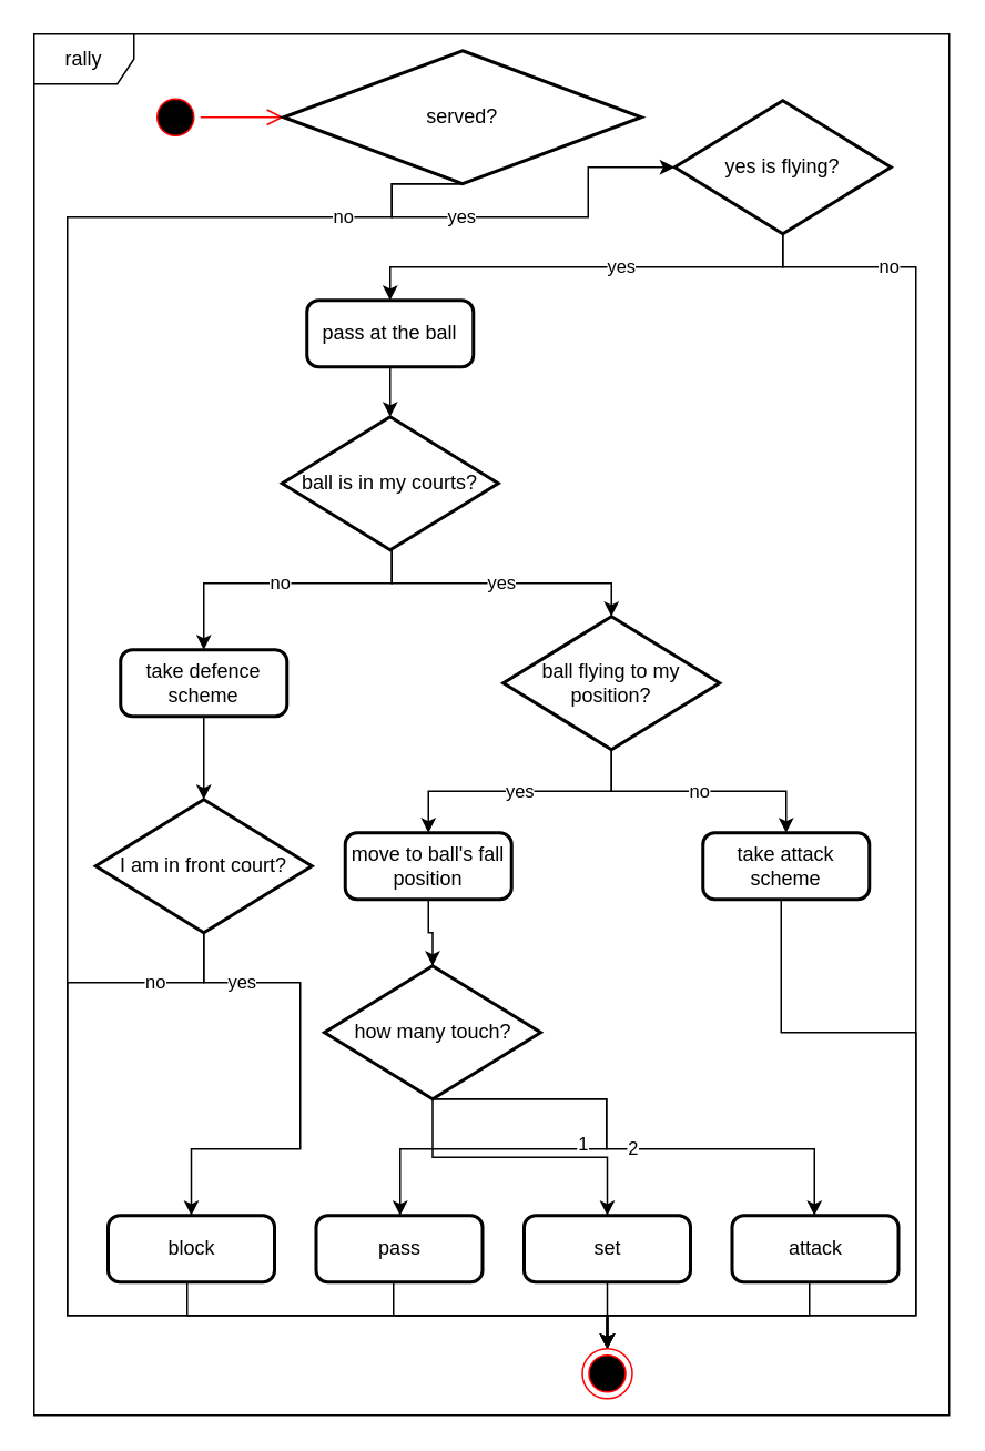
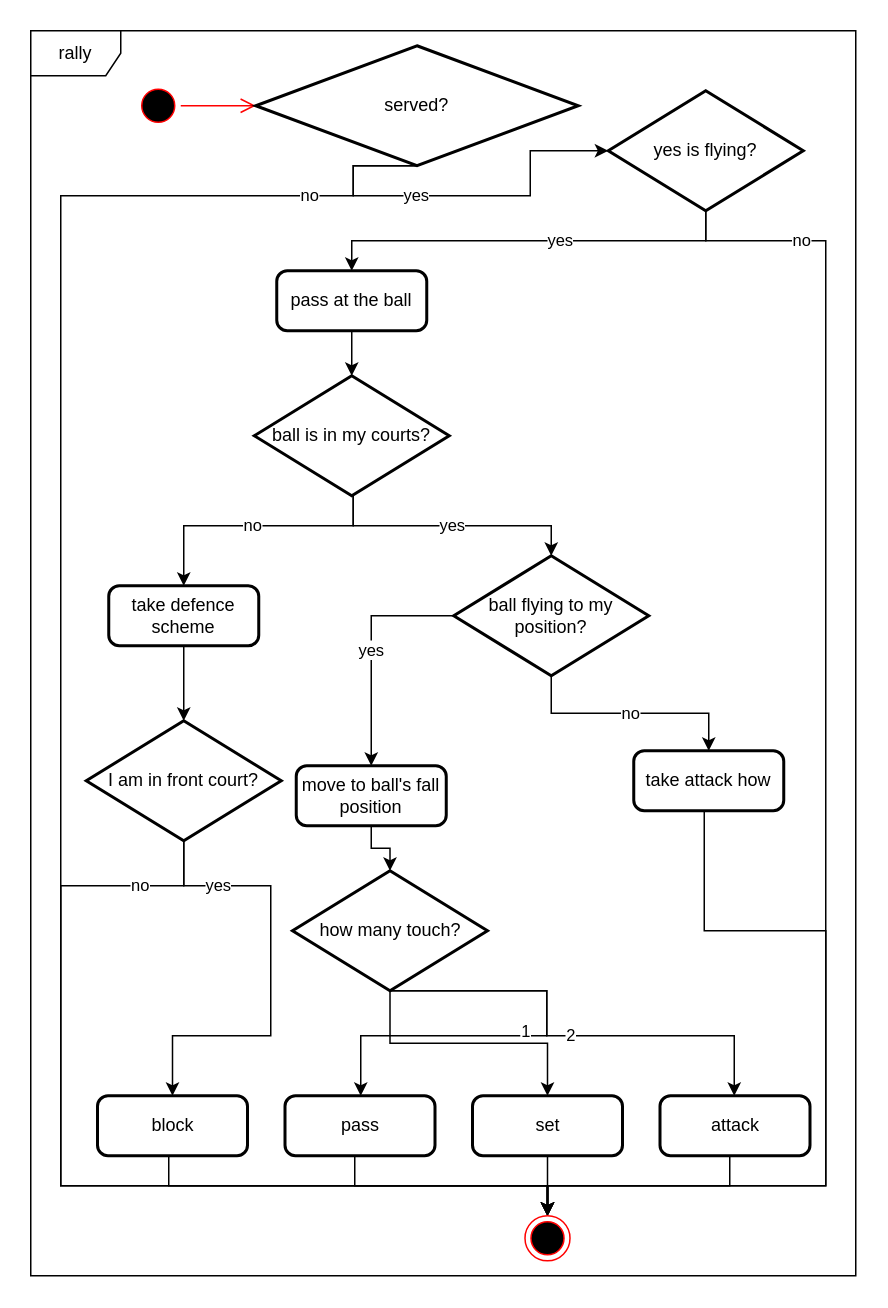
- <mxCell id="5" value="move to ball's fall position" style="rounded=1;whiteSpace=wrap;html=1;absoluteArcSize=1;arcSize=14;strokeWidth=2;" parent="1" vertex="1"><mxGeometry x="207" y="500" width="100" height="40" as="geometry" /></mxCell>
+ <mxCell id="5" value="move to ball's fall position" style="rounded=1;whiteSpace=wrap;html=1;absoluteArcSize=1;arcSize=14;strokeWidth=2;" parent="1" vertex="1"><mxGeometry x="197" y="510" width="100" height="40" as="geometry" /></mxCell>
- <mxCell id="18" value="take attack scheme" style="rounded=1;whiteSpace=wrap;html=1;absoluteArcSize=1;arcSize=14;strokeWidth=2;" parent="1" vertex="1"><mxGeometry x="422" y="500" width="100" height="40" as="geometry" /></mxCell>
+ <mxCell id="18" value="take attack how" style="rounded=1;whiteSpace=wrap;html=1;absoluteArcSize=1;arcSize=14;strokeWidth=2;" parent="1" vertex="1"><mxGeometry x="422" y="500" width="100" height="40" as="geometry" /></mxCell>
